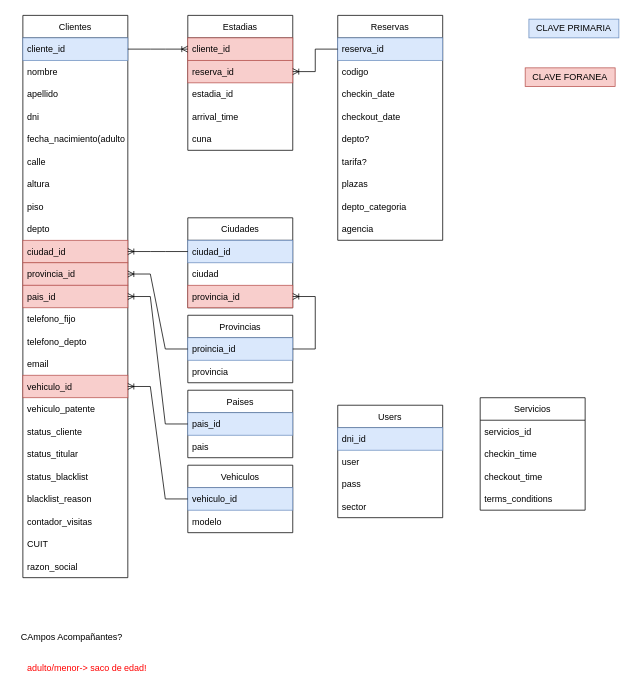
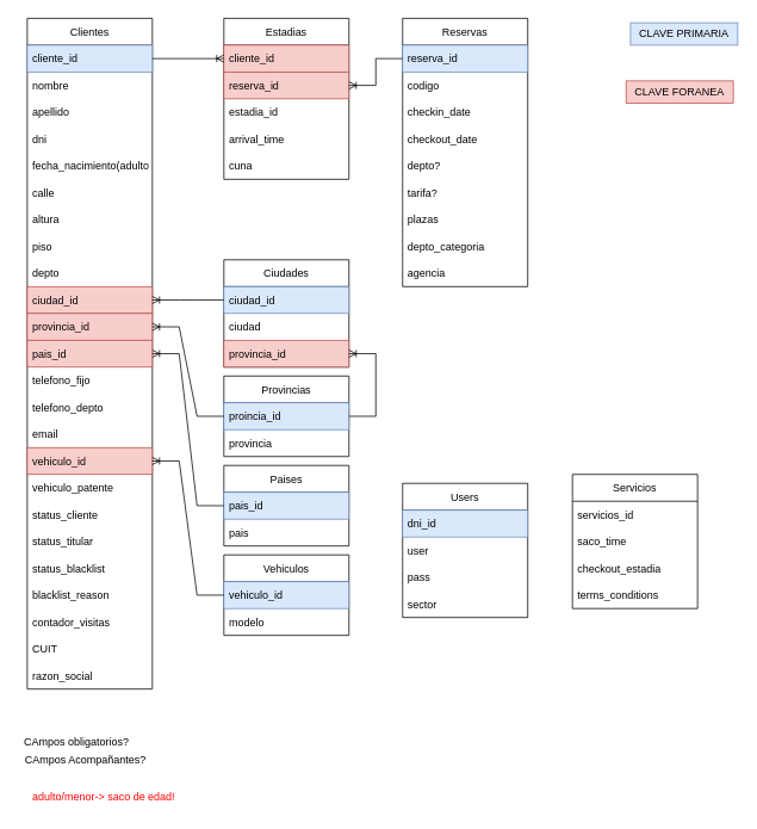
- <mxCell id="75" value="checkin_time" style="text;strokeColor=none;fillColor=none;align=left;verticalAlign=middle;spacingLeft=4;spacingRight=4;overflow=hidden;points=[[0,0.5],[1,0.5]];portConstraint=eastwest;rotatable=0;fontColor=#000000;" vertex="1" parent="73"><mxGeometry y="60" width="140" height="30" as="geometry" /></mxCell>
+ <mxCell id="75" value="saco_time" style="text;strokeColor=none;fillColor=none;align=left;verticalAlign=middle;spacingLeft=4;spacingRight=4;overflow=hidden;points=[[0,0.5],[1,0.5]];portConstraint=eastwest;rotatable=0;fontColor=#000000;" vertex="1" parent="73"><mxGeometry y="60" width="140" height="30" as="geometry" /></mxCell>
- <mxCell id="76" value="checkout_time" style="text;strokeColor=none;fillColor=none;align=left;verticalAlign=middle;spacingLeft=4;spacingRight=4;overflow=hidden;points=[[0,0.5],[1,0.5]];portConstraint=eastwest;rotatable=0;fontColor=#000000;" vertex="1" parent="73"><mxGeometry y="90" width="140" height="30" as="geometry" /></mxCell>
+ <mxCell id="76" value="checkout_estadia" style="text;strokeColor=none;fillColor=none;align=left;verticalAlign=middle;spacingLeft=4;spacingRight=4;overflow=hidden;points=[[0,0.5],[1,0.5]];portConstraint=eastwest;rotatable=0;fontColor=#000000;" vertex="1" parent="73"><mxGeometry y="90" width="140" height="30" as="geometry" /></mxCell>
+ <mxCell id="70" value="&lt;div&gt;CAmpos obligatorios?&lt;/div&gt;" style="text;html=1;align=center;verticalAlign=middle;resizable=0;points=[];autosize=1;strokeColor=none;fillColor=none;fontColor=#000000;" vertex="1" parent="1"><mxGeometry x="20" y="820" width="130" height="20" as="geometry" /></mxCell>
